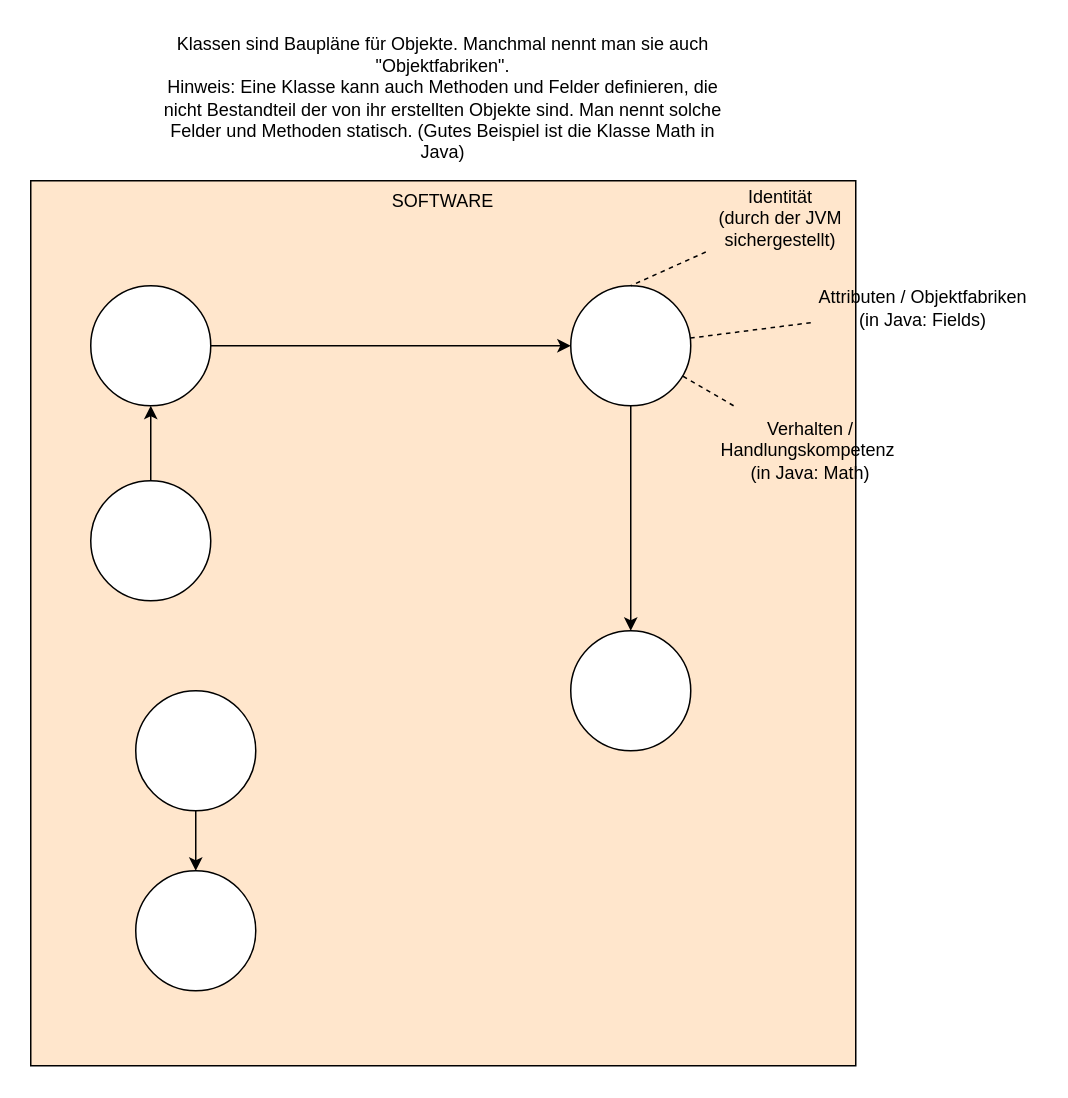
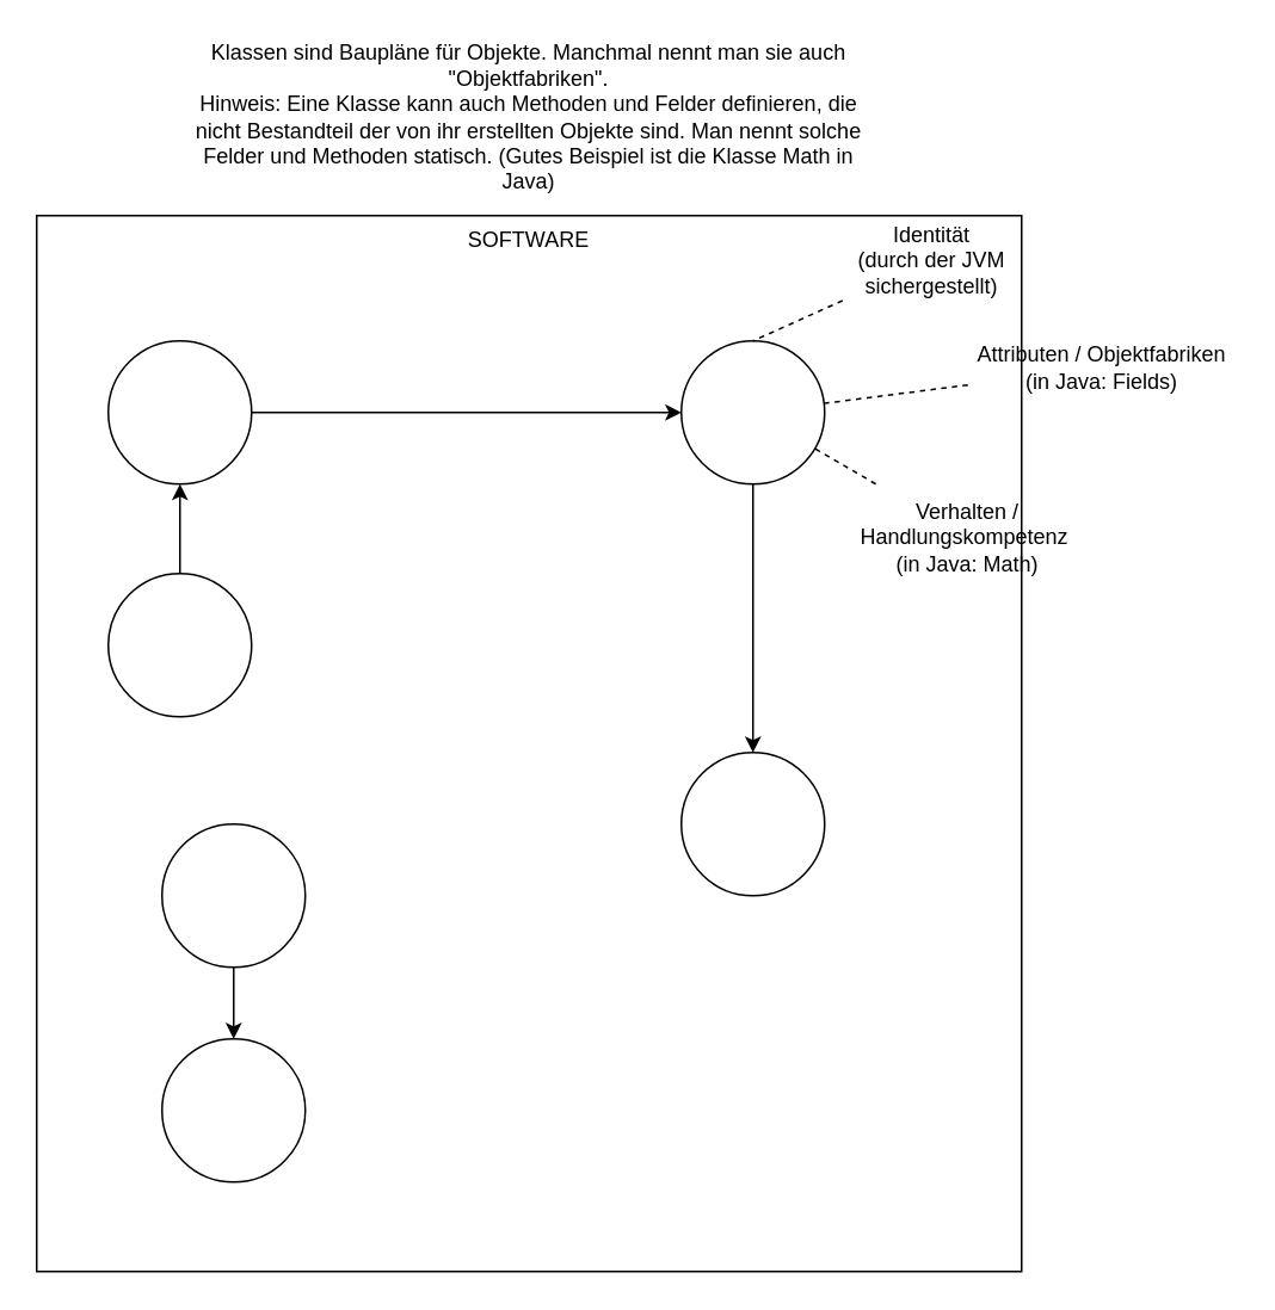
- <mxCell id="2" value="SOFTWARE" style="rounded=0;whiteSpace=wrap;html=1;verticalAlign=top;fillColor=#ffe6cc;" vertex="1" parent="1"><mxGeometry x="20" y="120" width="550" height="590" as="geometry" /></mxCell>
+ <mxCell id="2" value="SOFTWARE" style="rounded=0;whiteSpace=wrap;html=1;verticalAlign=top;" vertex="1" parent="1"><mxGeometry x="20" y="120" width="550" height="590" as="geometry" /></mxCell>
